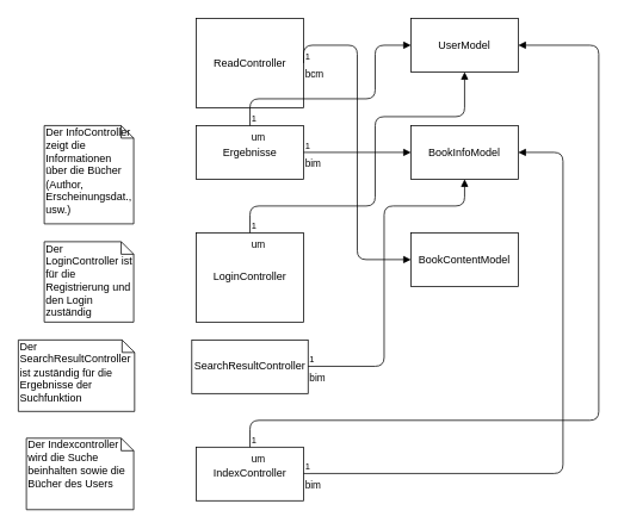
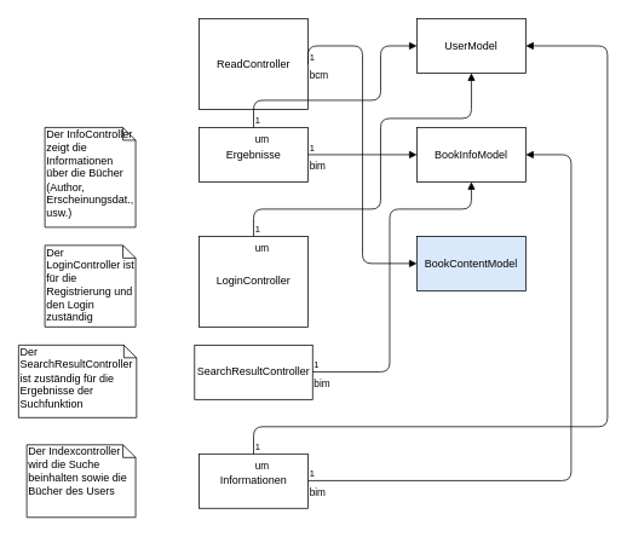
- <mxCell id="9" value="BookContentModel" style="rounded=0;whiteSpace=wrap;html=1;" vertex="1" parent="1"><mxGeometry x="459" y="260" width="120" height="60" as="geometry" /></mxCell>
+ <mxCell id="9" value="BookContentModel" style="rounded=0;whiteSpace=wrap;html=1;fillColor=#dae8fc;" vertex="1" parent="1"><mxGeometry x="459" y="260" width="120" height="60" as="geometry" /></mxCell>
- <mxCell id="7" value="IndexController" style="rounded=0;whiteSpace=wrap;html=1;" vertex="1" parent="1"><mxGeometry x="219" y="500" width="120" height="60" as="geometry" /></mxCell>
+ <mxCell id="7" value="Informationen" style="rounded=0;whiteSpace=wrap;html=1;" vertex="1" parent="1"><mxGeometry x="219" y="500" width="120" height="60" as="geometry" /></mxCell>
